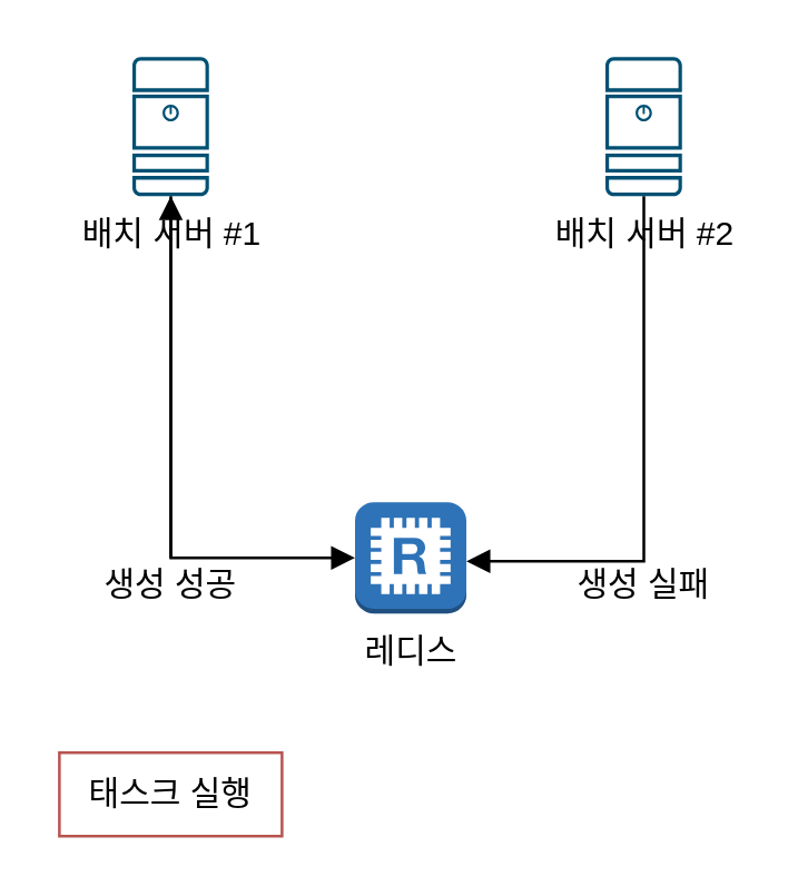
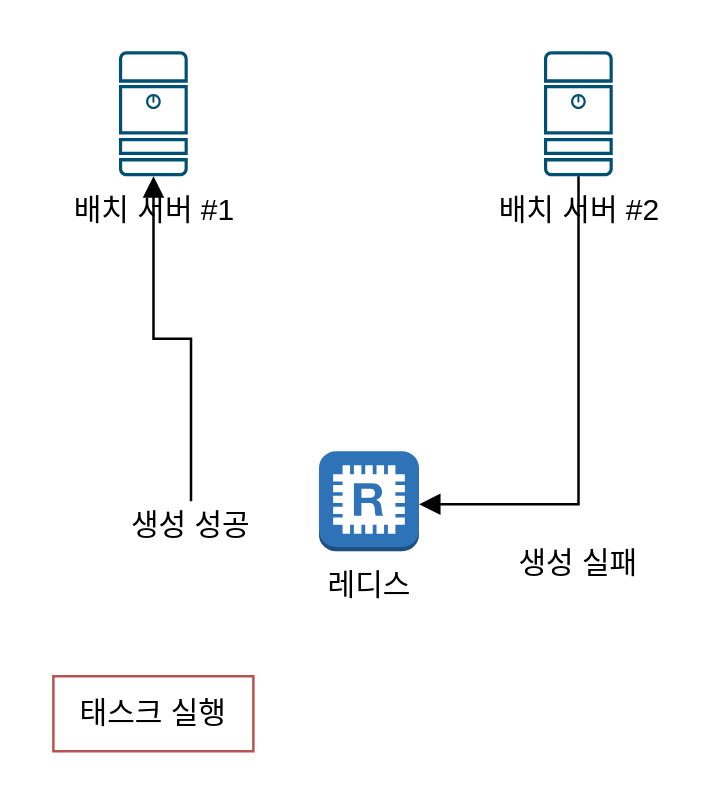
- <mxCell id="5" style="edgeStyle=orthogonalEdgeStyle;rounded=0;orthogonalLoop=1;jettySize=auto;html=1;entryX=0;entryY=0.5;entryDx=0;entryDy=0;entryPerimeter=0;endArrow=block;endFill=1;" edge="1" parent="1" source="2" target="4"><mxGeometry relative="1" as="geometry"><Array as="points"><mxPoint x="61" y="200" /></Array></mxGeometry></mxCell>
- <mxCell id="8" value="생성 성공" style="text;html=1;strokeColor=none;fillColor=none;align=center;verticalAlign=middle;whiteSpace=wrap;rounded=0;" vertex="1" parent="1"><mxGeometry x="30.75" y="200" width="60" height="20" as="geometry" /></mxCell>
+ <mxCell id="8" value="생성 성공" style="text;html=1;strokeColor=none;fillColor=none;align=center;verticalAlign=middle;whiteSpace=wrap;rounded=0;" vertex="1" parent="1"><mxGeometry x="45.75" y="200" width="60" height="20" as="geometry" /></mxCell>
- <mxCell id="9" value="생성 실패" style="text;html=1;strokeColor=none;fillColor=none;align=center;verticalAlign=middle;whiteSpace=wrap;rounded=0;" vertex="1" parent="1"><mxGeometry x="200.75" y="200" width="60" height="20" as="geometry" /></mxCell>
+ <mxCell id="9" value="생성 실패" style="text;html=1;strokeColor=none;fillColor=none;align=center;verticalAlign=middle;whiteSpace=wrap;rounded=0;" vertex="1" parent="1"><mxGeometry x="200.75" y="215" width="60" height="20" as="geometry" /></mxCell>
